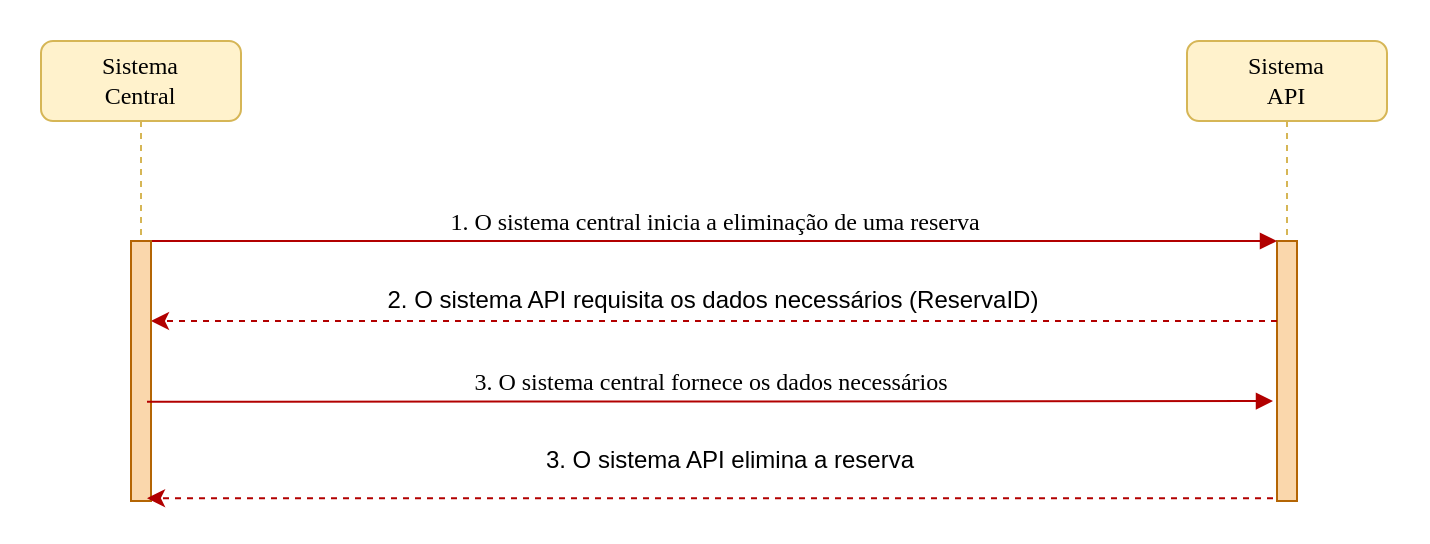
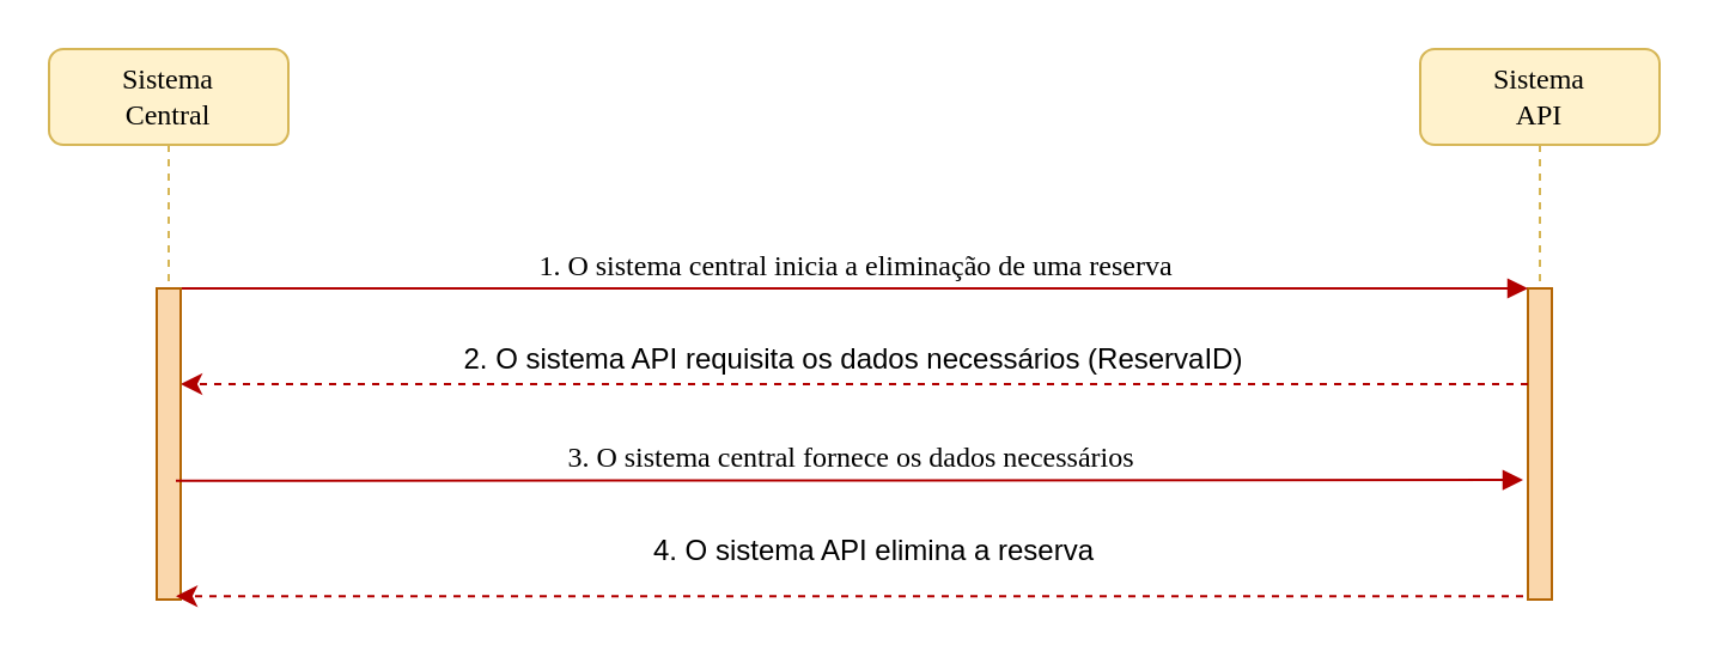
- <mxCell id="6" value="3. O sistema API elimina a reserva" style="text;html=1;strokeColor=none;fillColor=none;align=center;verticalAlign=middle;whiteSpace=wrap;rounded=0;" parent="1" vertex="1"><mxGeometry x="120" y="220" width="490" height="20" as="geometry" /></mxCell>
+ <mxCell id="6" value="4. O sistema API elimina a reserva" style="text;html=1;strokeColor=none;fillColor=none;align=center;verticalAlign=middle;whiteSpace=wrap;rounded=0;" parent="1" vertex="1"><mxGeometry x="120" y="220" width="490" height="20" as="geometry" /></mxCell>
